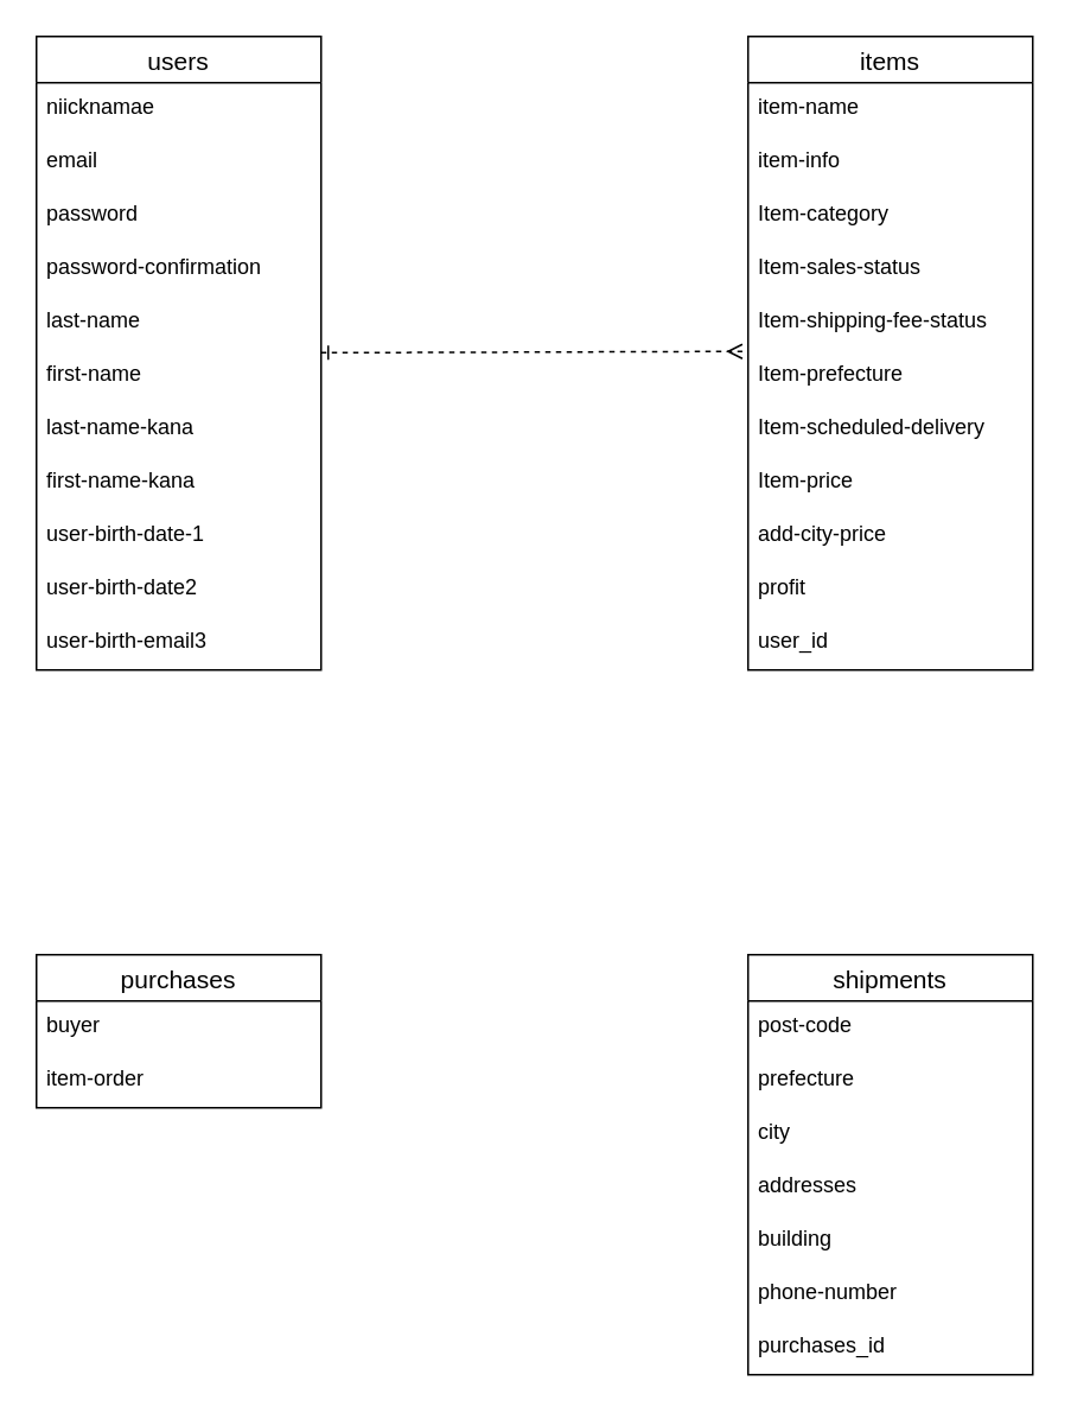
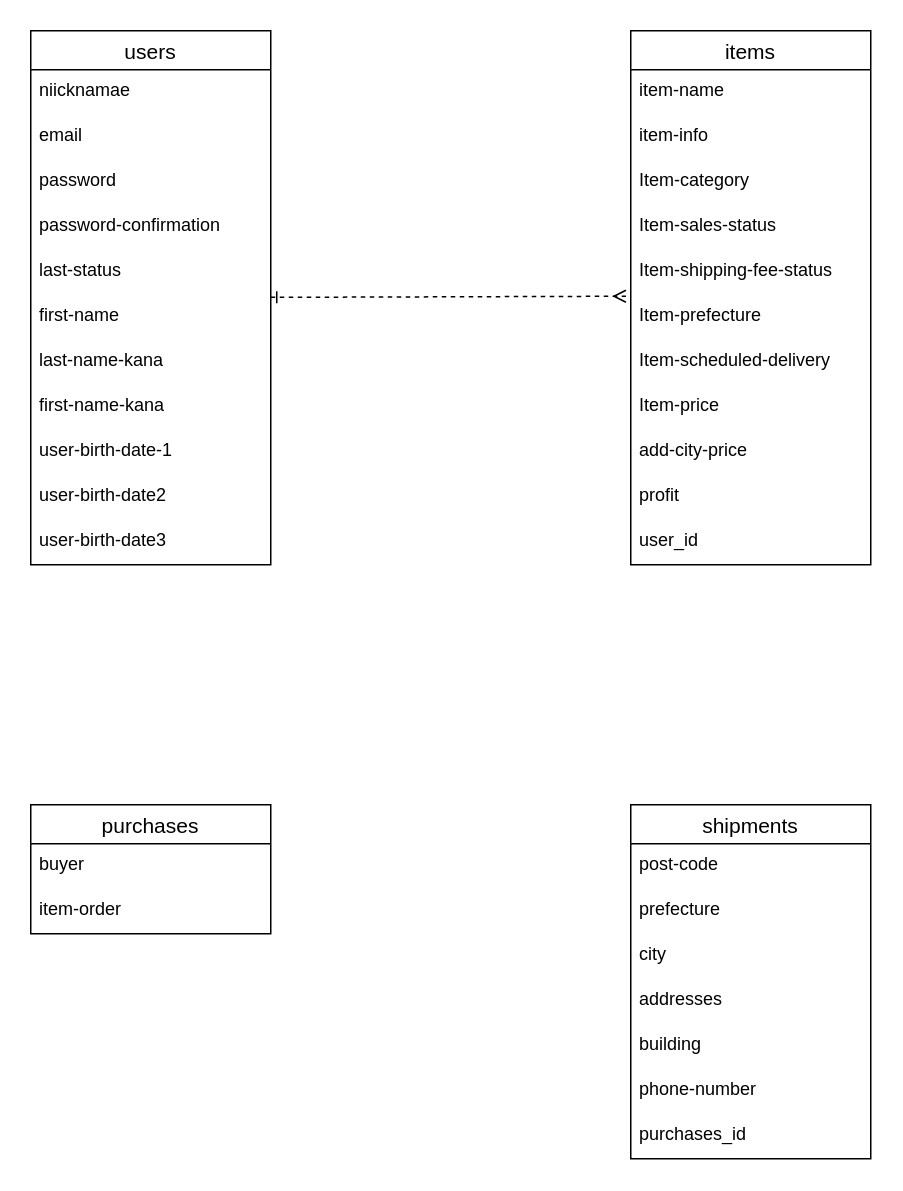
- <mxCell id="8" value="last-name" style="text;strokeColor=none;fillColor=none;spacingLeft=4;spacingRight=4;overflow=hidden;rotatable=0;points=[[0,0.5],[1,0.5]];portConstraint=eastwest;fontSize=12;rounded=0;" parent="3" vertex="1"><mxGeometry y="146" width="160" height="30" as="geometry" /></mxCell>
+ <mxCell id="8" value="last-status" style="text;strokeColor=none;fillColor=none;spacingLeft=4;spacingRight=4;overflow=hidden;rotatable=0;points=[[0,0.5],[1,0.5]];portConstraint=eastwest;fontSize=12;rounded=0;" parent="3" vertex="1"><mxGeometry y="146" width="160" height="30" as="geometry" /></mxCell>
- <mxCell id="14" value="user-birth-email3" style="text;strokeColor=none;fillColor=none;spacingLeft=4;spacingRight=4;overflow=hidden;rotatable=0;points=[[0,0.5],[1,0.5]];portConstraint=eastwest;fontSize=12;rounded=0;" parent="3" vertex="1"><mxGeometry y="326" width="160" height="30" as="geometry" /></mxCell>
+ <mxCell id="14" value="user-birth-date3" style="text;strokeColor=none;fillColor=none;spacingLeft=4;spacingRight=4;overflow=hidden;rotatable=0;points=[[0,0.5],[1,0.5]];portConstraint=eastwest;fontSize=12;rounded=0;" parent="3" vertex="1"><mxGeometry y="326" width="160" height="30" as="geometry" /></mxCell>
